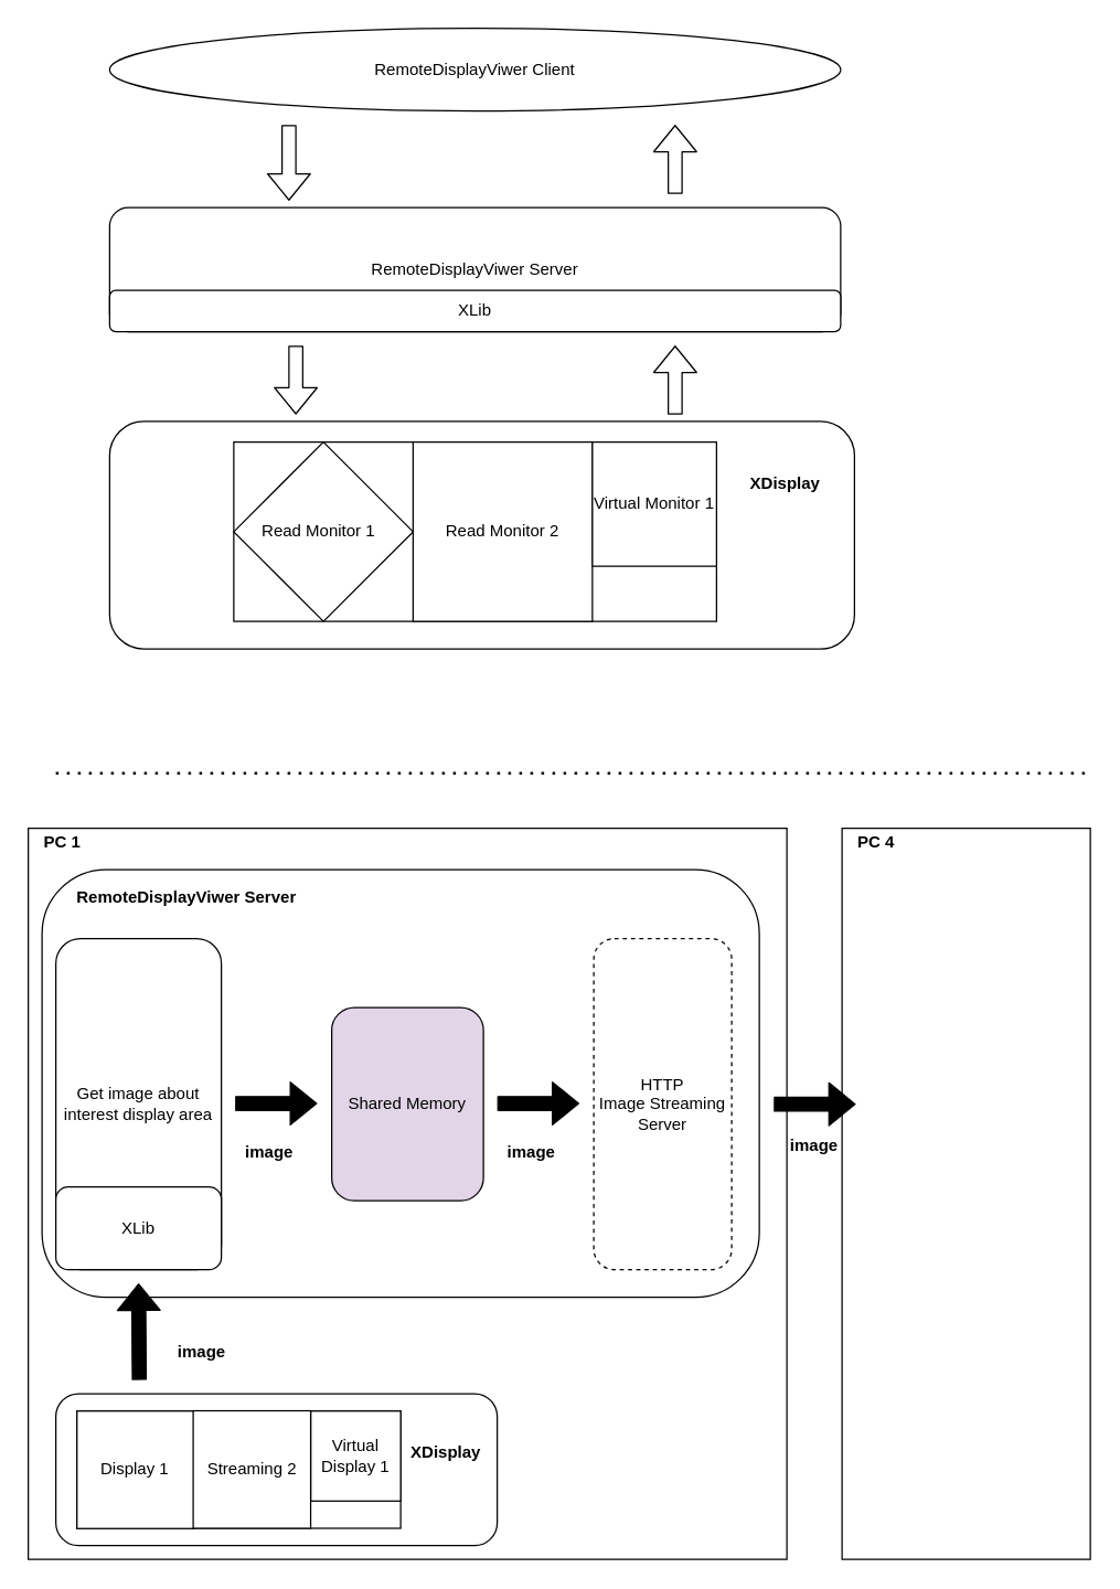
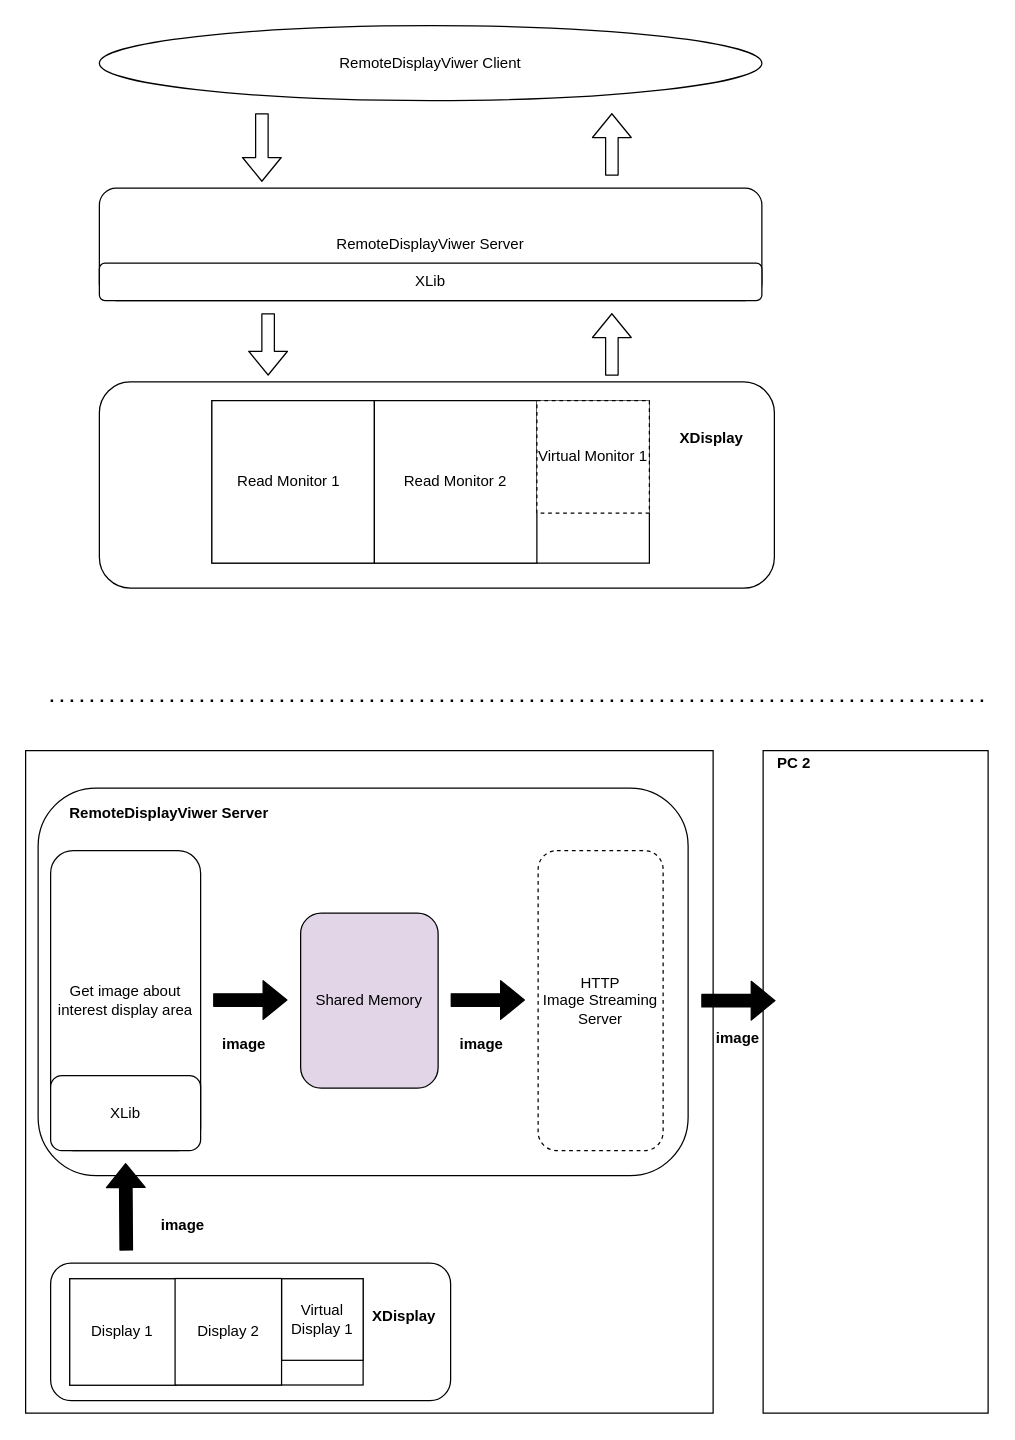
- <mxCell id="37" value="Virtual Monitor 1" style="whiteSpace=wrap;html=1;aspect=fixed;" vertex="1" parent="33"><mxGeometry x="260" width="90" height="90" as="geometry" /></mxCell>
+ <mxCell id="37" value="Virtual Monitor 1" style="whiteSpace=wrap;html=1;aspect=fixed;dashed=1;" vertex="1" parent="33"><mxGeometry x="260" width="90" height="90" as="geometry" /></mxCell>
- <mxCell id="35" value="Read Monitor 1&amp;nbsp;&amp;nbsp;" style="rhombus;whiteSpace=wrap;html=1;aspect=fixed;" vertex="1" parent="33"><mxGeometry width="130" height="130" as="geometry" /></mxCell>
+ <mxCell id="35" value="Read Monitor 1&amp;nbsp;&amp;nbsp;" style="whiteSpace=wrap;html=1;aspect=fixed;" vertex="1" parent="33"><mxGeometry width="130" height="130" as="geometry" /></mxCell>
- <mxCell id="27" value="PC 1" style="text;html=1;strokeColor=none;fillColor=none;align=center;verticalAlign=middle;whiteSpace=wrap;rounded=0;fontStyle=1" parent="3" vertex="1"><mxGeometry width="50" height="20" as="geometry" /></mxCell>
- <mxCell id="28" value="PC 4" style="text;html=1;strokeColor=none;fillColor=none;align=center;verticalAlign=middle;whiteSpace=wrap;rounded=0;fontStyle=1" parent="3" vertex="1"><mxGeometry x="590" width="50" height="20" as="geometry" /></mxCell>
+ <mxCell id="28" value="PC 2" style="text;html=1;strokeColor=none;fillColor=none;align=center;verticalAlign=middle;whiteSpace=wrap;rounded=0;fontStyle=1" parent="3" vertex="1"><mxGeometry x="590" width="50" height="20" as="geometry" /></mxCell>
- <mxCell id="19" value="Streaming 2" style="whiteSpace=wrap;html=1;aspect=fixed;" parent="13" vertex="1"><mxGeometry x="99.564" y="12.31" width="85.19" height="85.19" as="geometry" /></mxCell>
+ <mxCell id="19" value="Display 2" style="whiteSpace=wrap;html=1;aspect=fixed;" parent="13" vertex="1"><mxGeometry x="99.564" y="12.31" width="85.19" height="85.19" as="geometry" /></mxCell>
